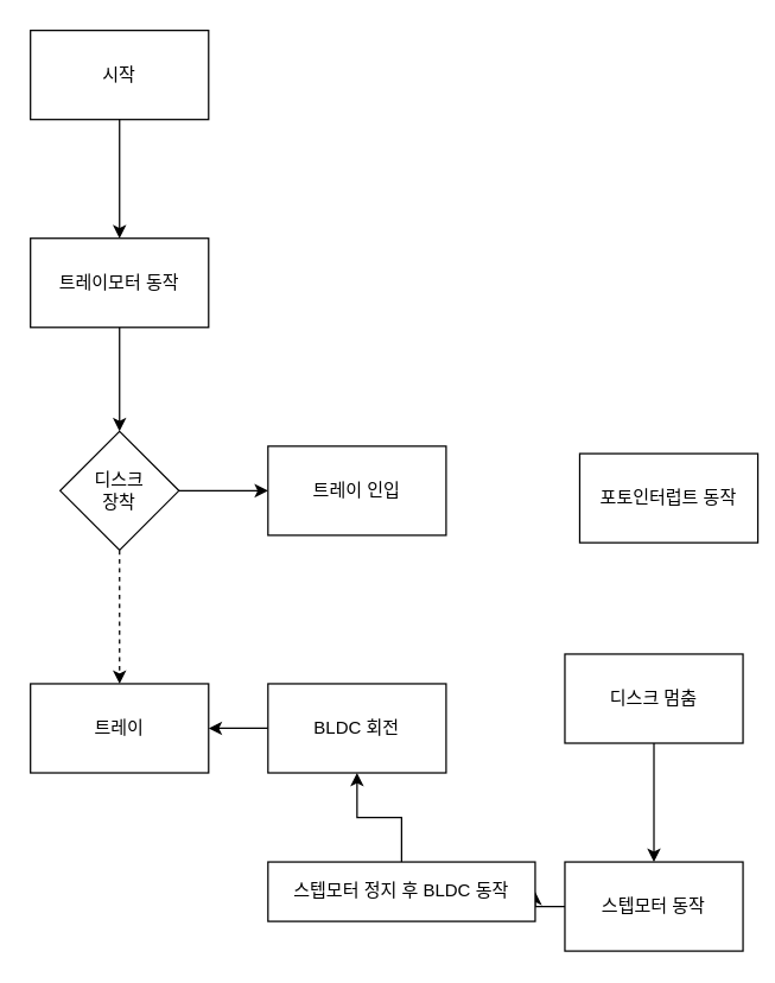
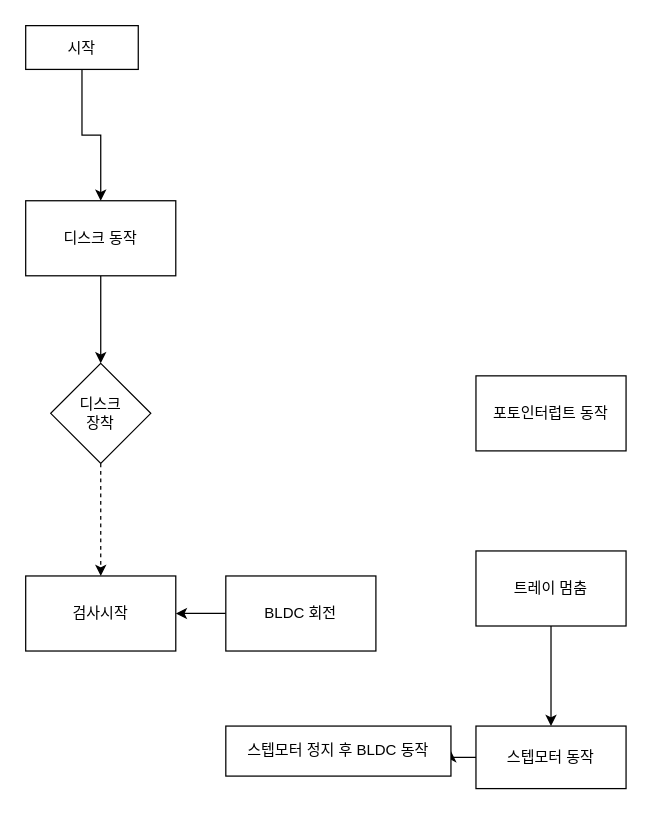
- <mxCell id="3" value="시작" style="rounded=0;whiteSpace=wrap;html=1;" vertex="1" parent="1"><mxGeometry x="20" y="20" width="120" height="60" as="geometry" /></mxCell>
+ <mxCell id="3" value="시작" style="rounded=0;whiteSpace=wrap;html=1;" vertex="1" parent="1"><mxGeometry x="20" y="20" width="90" height="35" as="geometry" /></mxCell>
- <mxCell id="5" value="트레이모터 동작" style="rounded=0;whiteSpace=wrap;html=1;" vertex="1" parent="1"><mxGeometry x="20" y="160" width="120" height="60" as="geometry" /></mxCell>
+ <mxCell id="5" value="디스크 동작" style="rounded=0;whiteSpace=wrap;html=1;" vertex="1" parent="1"><mxGeometry x="20" y="160" width="120" height="60" as="geometry" /></mxCell>
- <mxCell id="6" value="" style="edgeStyle=orthogonalEdgeStyle;rounded=0;orthogonalLoop=1;jettySize=auto;html=1;" edge="1" parent="1" source="8" target="9"><mxGeometry relative="1" as="geometry" /></mxCell>
- <mxCell id="9" value="트레이 인입" style="whiteSpace=wrap;html=1;rounded=0;" vertex="1" parent="1"><mxGeometry x="180" y="300" width="120" height="60" as="geometry" /></mxCell>
- <mxCell id="10" value="포토인터럽트 동작" style="whiteSpace=wrap;html=1;rounded=0;" vertex="1" parent="1"><mxGeometry x="390" y="305" width="120" height="60" as="geometry" /></mxCell>
+ <mxCell id="10" value="포토인터럽트 동작" style="whiteSpace=wrap;html=1;rounded=0;" vertex="1" parent="1"><mxGeometry x="380" y="300" width="120" height="60" as="geometry" /></mxCell>
- <mxCell id="12" value="디스크 멈춤" style="whiteSpace=wrap;html=1;rounded=0;" vertex="1" parent="1"><mxGeometry x="380" y="440" width="120" height="60" as="geometry" /></mxCell>
+ <mxCell id="12" value="트레이 멈춤" style="whiteSpace=wrap;html=1;rounded=0;" vertex="1" parent="1"><mxGeometry x="380" y="440" width="120" height="60" as="geometry" /></mxCell>
- <mxCell id="13" value="트레이" style="whiteSpace=wrap;html=1;rounded=0;" vertex="1" parent="1"><mxGeometry x="20" y="460" width="120" height="60" as="geometry" /></mxCell>
+ <mxCell id="13" value="검사시작" style="whiteSpace=wrap;html=1;rounded=0;" vertex="1" parent="1"><mxGeometry x="20" y="460" width="120" height="60" as="geometry" /></mxCell>
- <mxCell id="16" value="" style="edgeStyle=orthogonalEdgeStyle;rounded=0;orthogonalLoop=1;jettySize=auto;html=1;" edge="1" parent="1" source="17" target="19"><mxGeometry relative="1" as="geometry" /></mxCell>
- <mxCell id="15" value="스텝모터 동작" style="whiteSpace=wrap;html=1;rounded=0;" vertex="1" parent="1"><mxGeometry x="380" y="580" width="120" height="60" as="geometry" /></mxCell>
+ <mxCell id="15" value="스텝모터 동작" style="whiteSpace=wrap;html=1;rounded=0;" vertex="1" parent="1"><mxGeometry x="380" y="580" width="120" height="50" as="geometry" /></mxCell>
